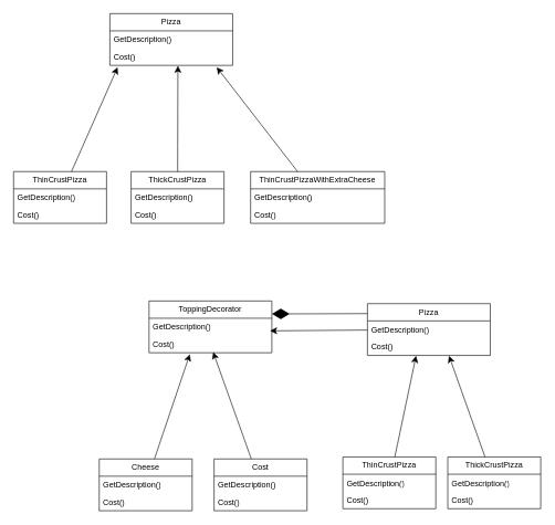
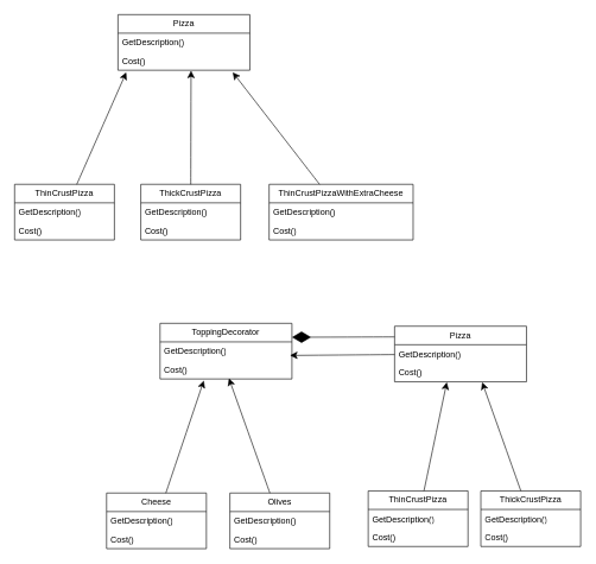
- <mxCell id="36" value="Cost" style="swimlane;fontStyle=0;childLayout=stackLayout;horizontal=1;startSize=26;fillColor=none;horizontalStack=0;resizeParent=1;resizeParentMax=0;resizeLast=0;collapsible=1;marginBottom=0;whiteSpace=wrap;html=1;" vertex="1" parent="1"><mxGeometry x="322" y="691" width="140" height="78" as="geometry" /></mxCell>
+ <mxCell id="36" value="Olives" style="swimlane;fontStyle=0;childLayout=stackLayout;horizontal=1;startSize=26;fillColor=none;horizontalStack=0;resizeParent=1;resizeParentMax=0;resizeLast=0;collapsible=1;marginBottom=0;whiteSpace=wrap;html=1;" vertex="1" parent="1"><mxGeometry x="322" y="691" width="140" height="78" as="geometry" /></mxCell>
